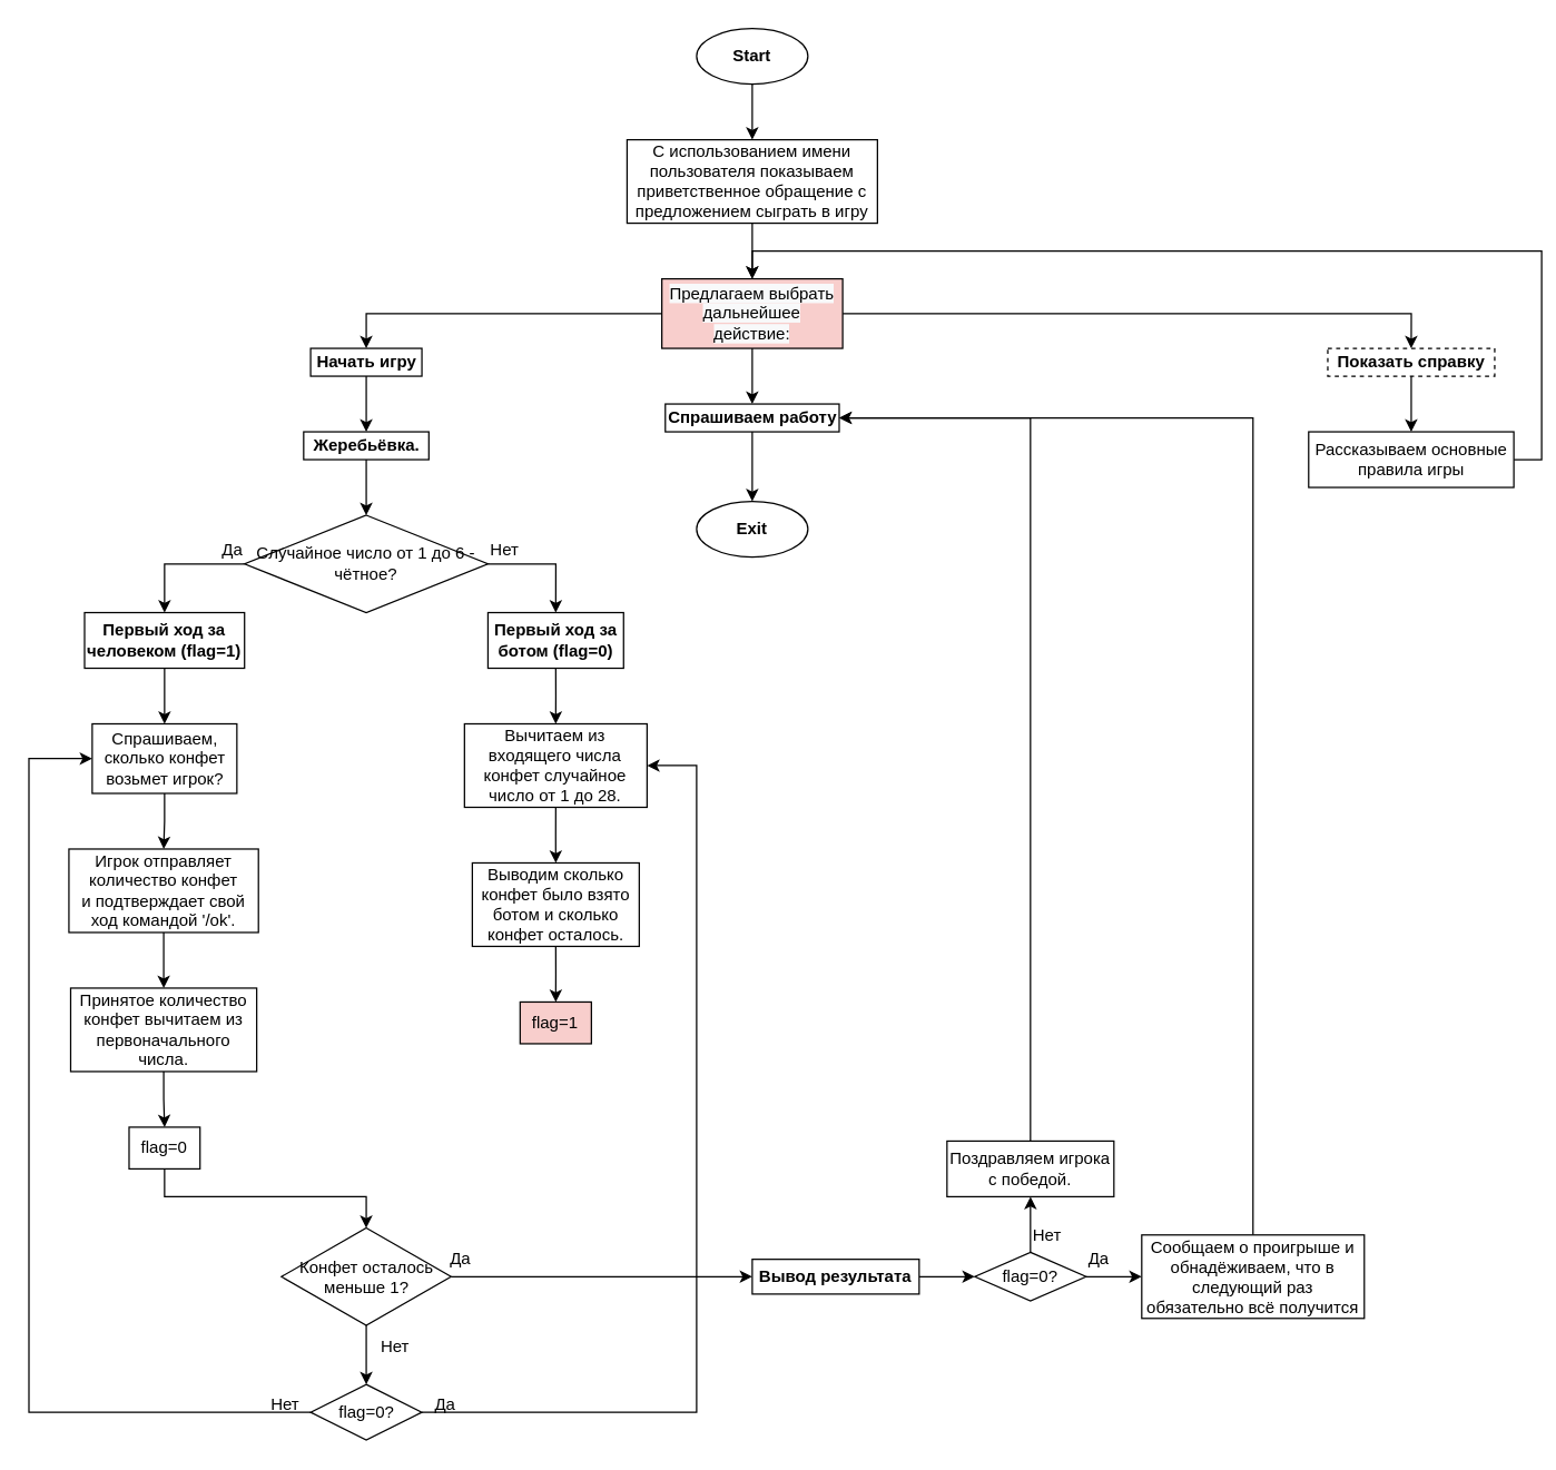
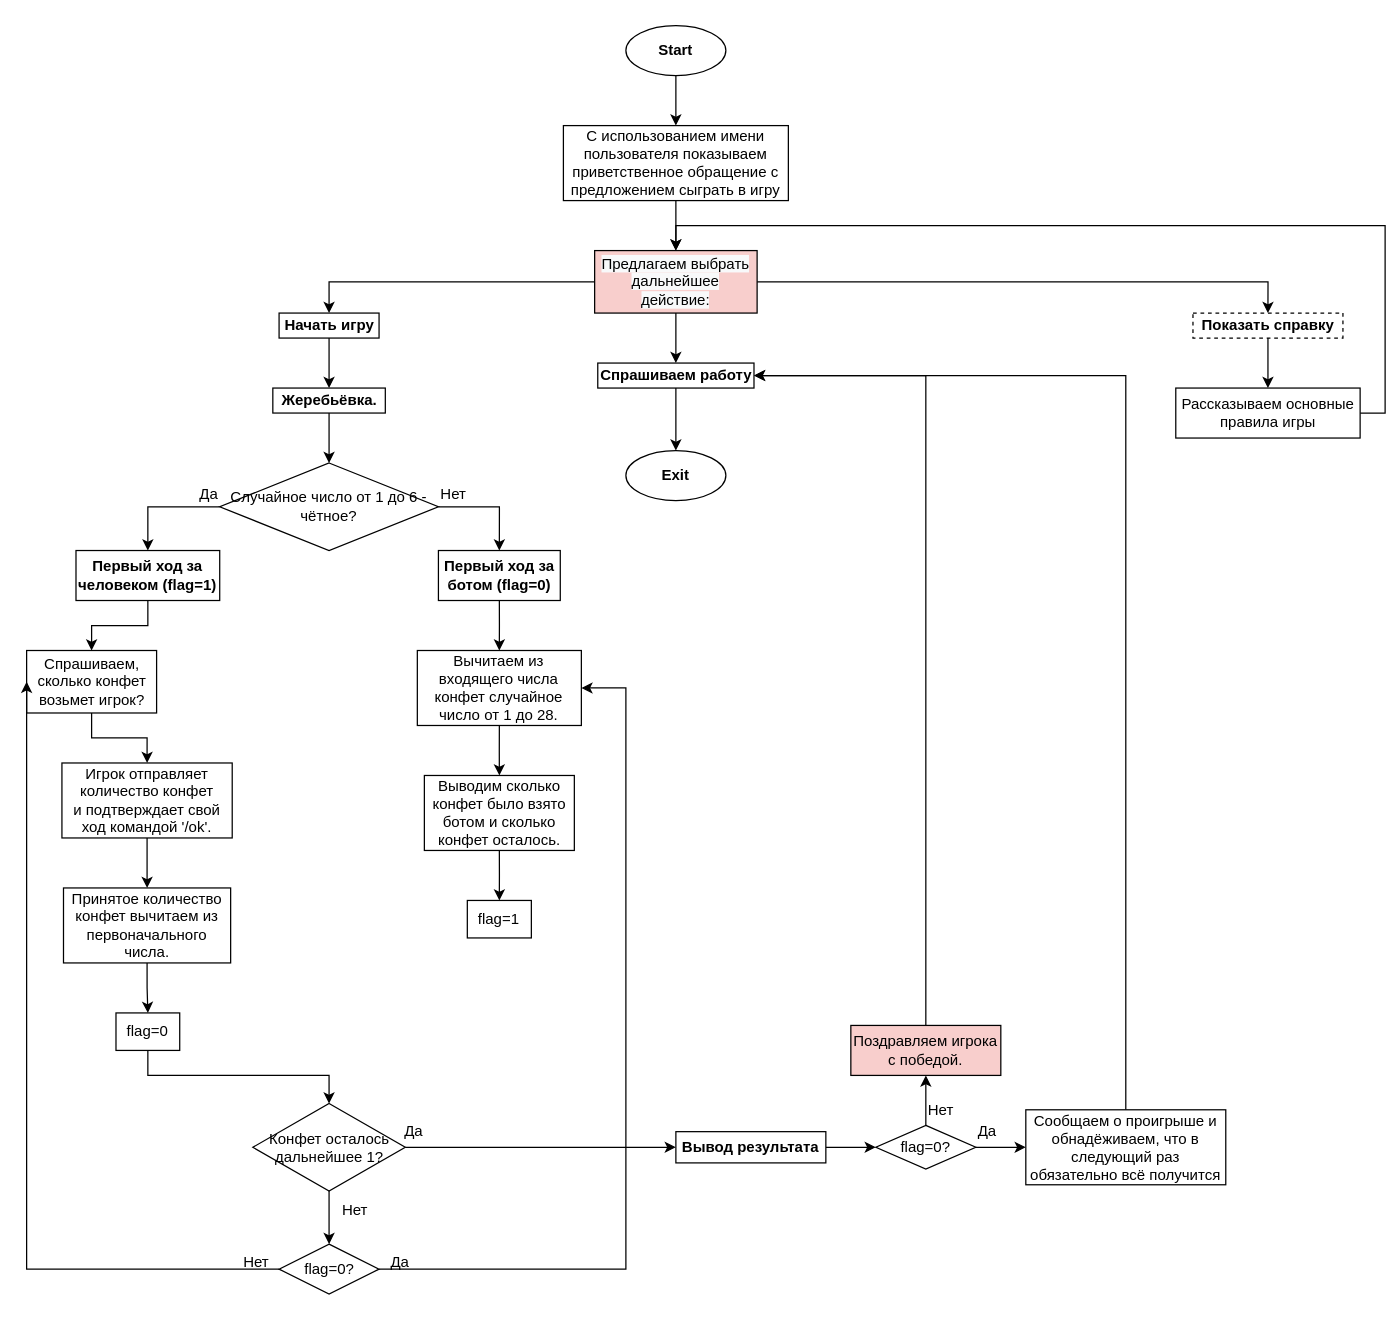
- <mxCell id="28" value="Спрашиваем, сколько конфет возьмет игрок?" style="rounded=0;whiteSpace=wrap;html=1;" vertex="1" parent="1"><mxGeometry x="65.5" y="520" width="104" height="50" as="geometry" /></mxCell>
+ <mxCell id="28" value="Спрашиваем, сколько конфет возьмет игрок?" style="rounded=0;whiteSpace=wrap;html=1;" vertex="1" parent="1"><mxGeometry x="20.5" y="520" width="104" height="50" as="geometry" /></mxCell>
- <mxCell id="39" value="flag=1" style="rounded=0;whiteSpace=wrap;html=1;fillColor=#f8cecc;" vertex="1" parent="1"><mxGeometry x="373.12" y="720" width="51.24" height="30" as="geometry" /></mxCell>
+ <mxCell id="39" value="flag=1" style="rounded=0;whiteSpace=wrap;html=1;" vertex="1" parent="1"><mxGeometry x="373.12" y="720" width="51.24" height="30" as="geometry" /></mxCell>
- <mxCell id="58" value="Поздравляем игрока с победой." style="rounded=0;whiteSpace=wrap;html=1;" vertex="1" parent="1"><mxGeometry x="680" y="820" width="120" height="40" as="geometry" /></mxCell>
+ <mxCell id="58" value="Поздравляем игрока с победой." style="rounded=0;whiteSpace=wrap;html=1;fillColor=#f8cecc;" vertex="1" parent="1"><mxGeometry x="680" y="820" width="120" height="40" as="geometry" /></mxCell>
- <mxCell id="45" value="Конфет осталось меньше 1?" style="rhombus;whiteSpace=wrap;html=1;" vertex="1" parent="1"><mxGeometry x="201.5" y="882.5" width="122" height="70" as="geometry" /></mxCell>
+ <mxCell id="45" value="Конфет осталось дальнейшее 1?" style="rhombus;whiteSpace=wrap;html=1;" vertex="1" parent="1"><mxGeometry x="201.5" y="882.5" width="122" height="70" as="geometry" /></mxCell>
